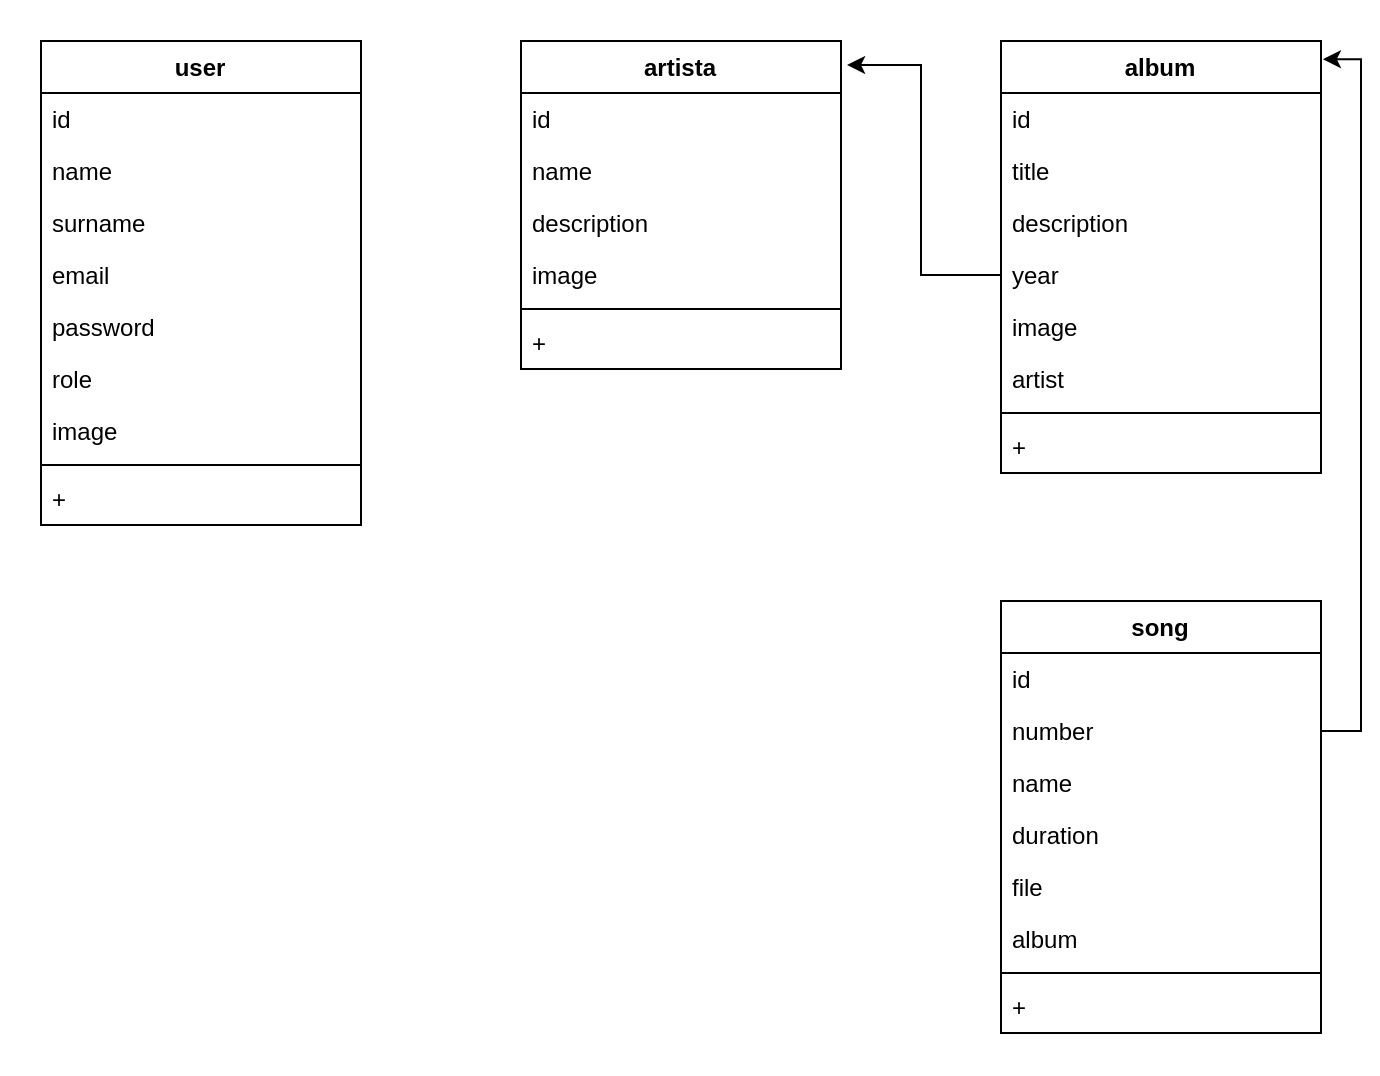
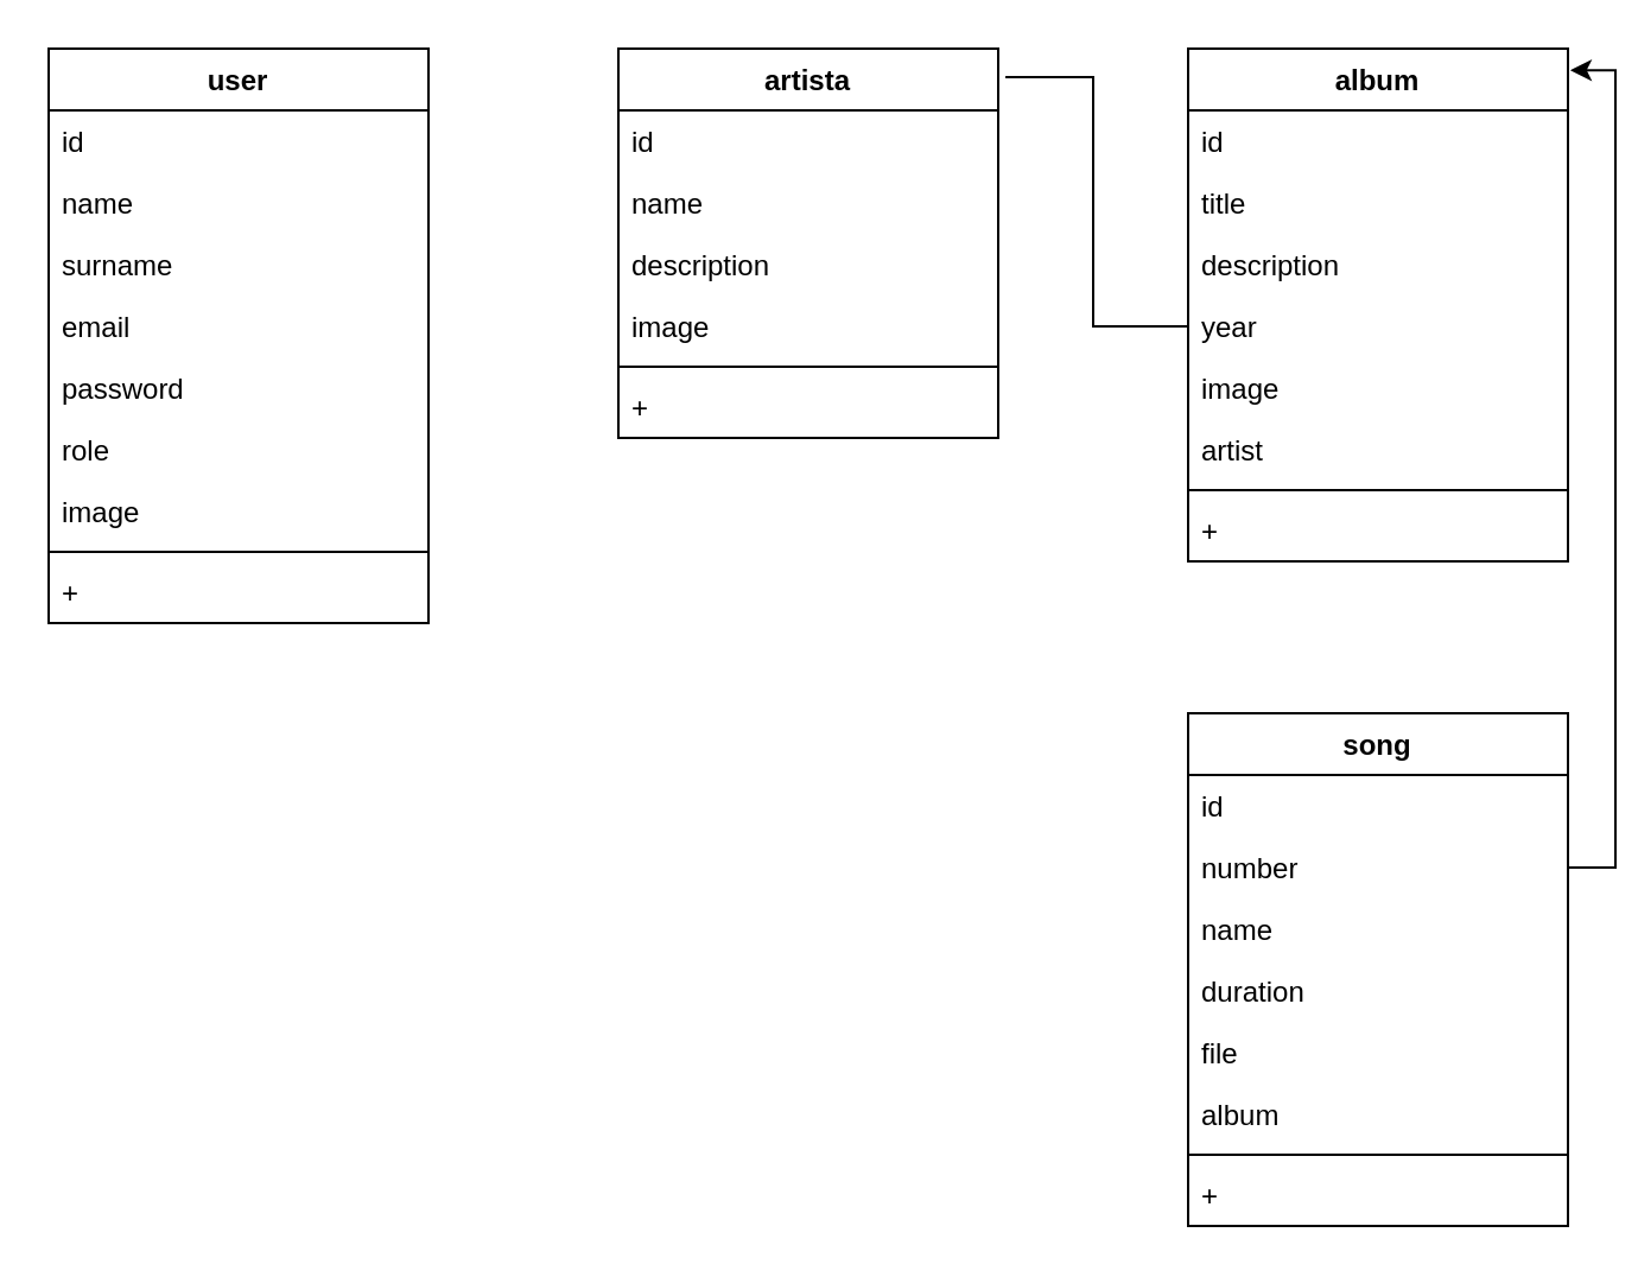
- <mxCell id="12" style="edgeStyle=orthogonalEdgeStyle;rounded=0;orthogonalLoop=1;jettySize=auto;html=1;entryX=1.019;entryY=0.073;entryDx=0;entryDy=0;entryPerimeter=0;" edge="1" parent="1" source="25" target="14"><mxGeometry relative="1" as="geometry" /></mxCell>
+ <mxCell id="12" style="edgeStyle=orthogonalEdgeStyle;rounded=0;orthogonalLoop=1;jettySize=auto;html=1;entryX=1.019;entryY=0.073;entryDx=0;entryDy=0;entryPerimeter=0;endArrow=none;" edge="1" parent="1" source="25" target="14"><mxGeometry relative="1" as="geometry" /></mxCell>
